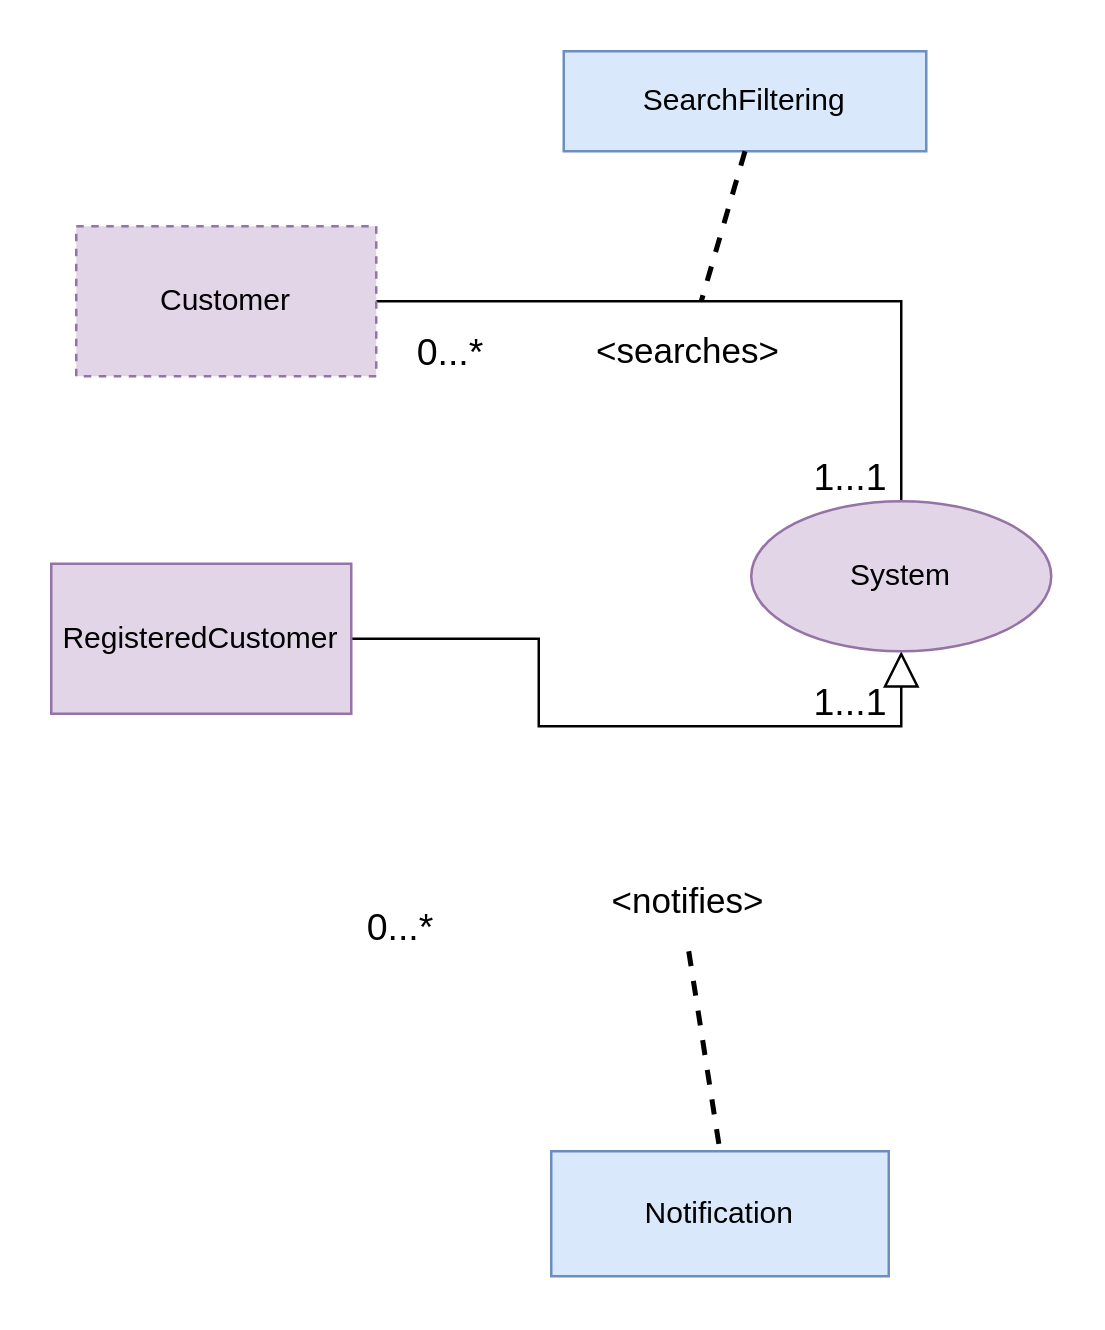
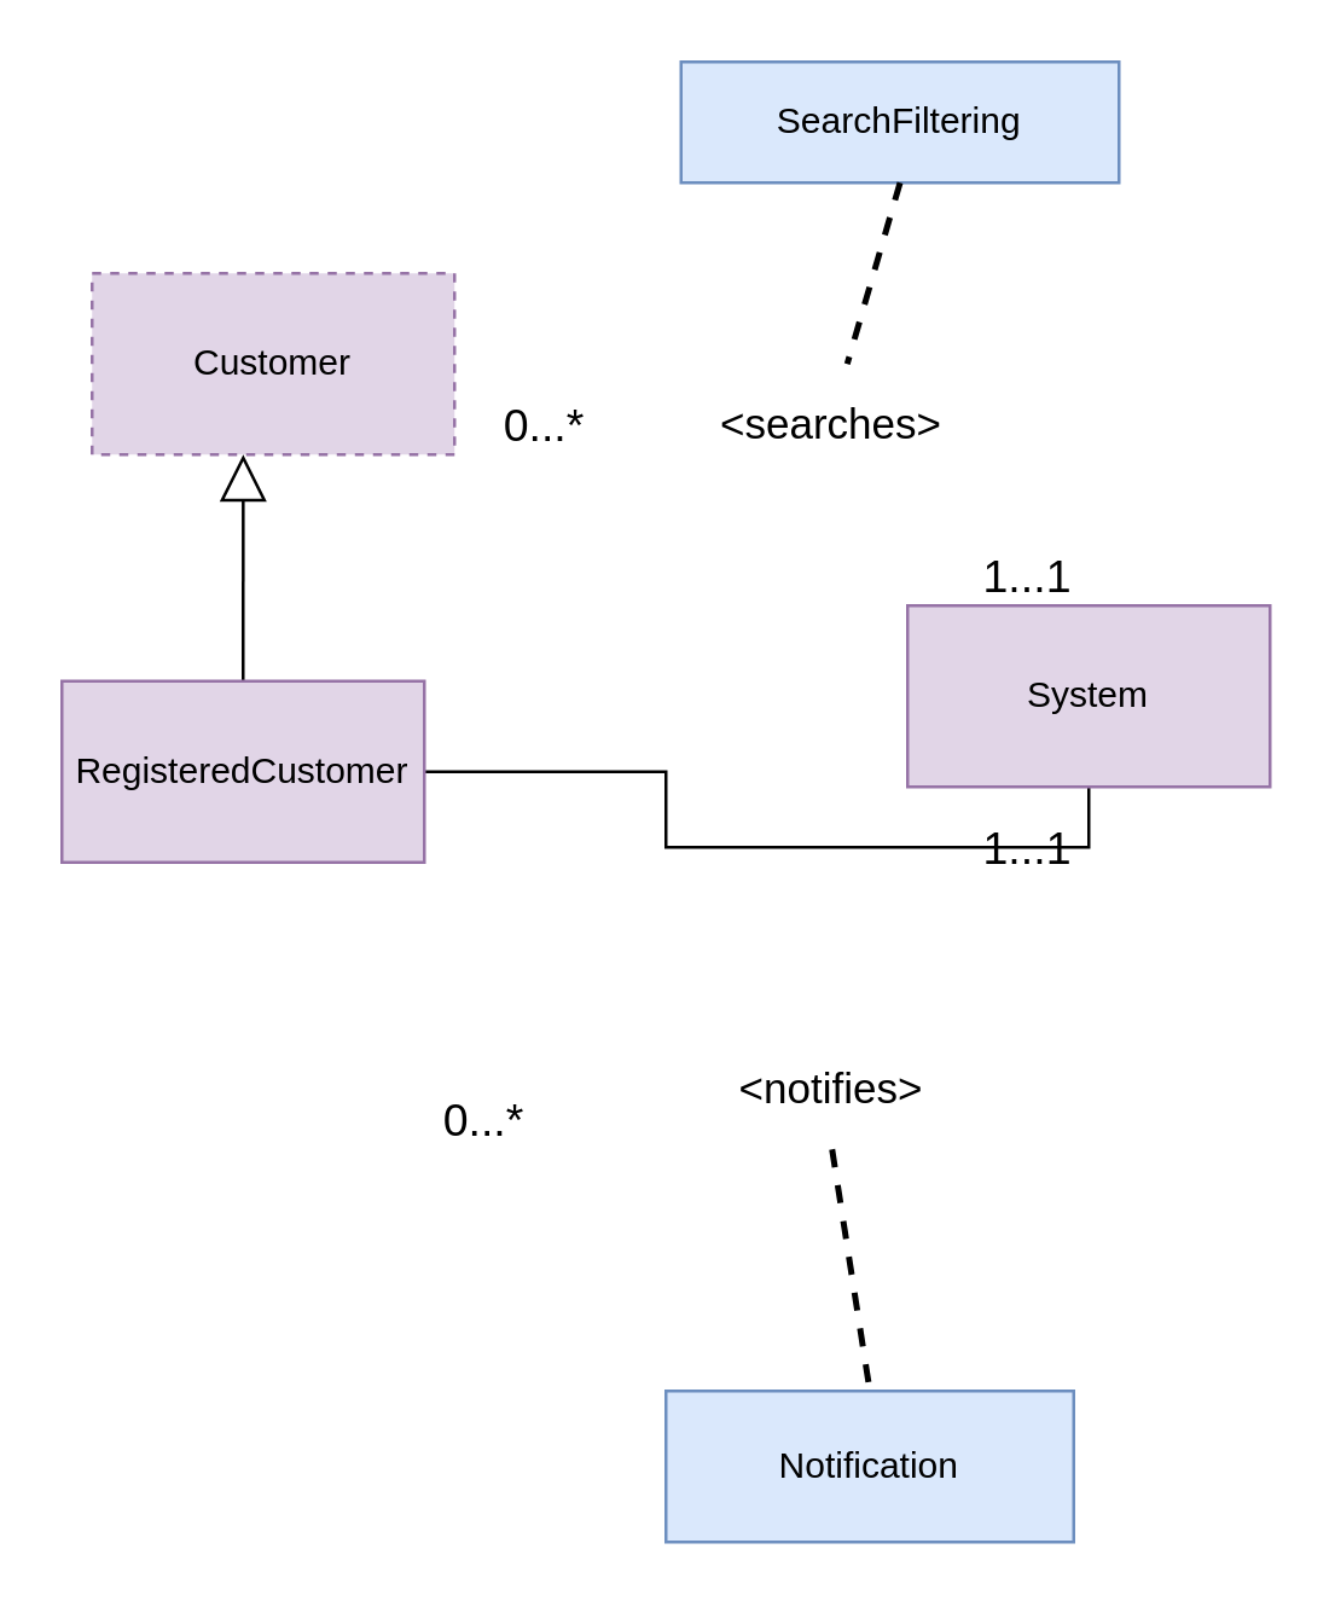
- <mxCell id="2" style="edgeStyle=orthogonalEdgeStyle;rounded=0;orthogonalLoop=1;jettySize=auto;html=1;exitX=1;exitY=0.5;exitDx=0;exitDy=0;entryX=0.5;entryY=0;entryDx=0;entryDy=0;endArrow=none;endFill=0;endSize=12;strokeWidth=1;" parent="1" source="3" target="8" edge="1"><mxGeometry relative="1" as="geometry" /></mxCell>
+ <mxCell id="5" style="rounded=0;orthogonalLoop=1;jettySize=auto;html=1;exitX=0.5;exitY=0;exitDx=0;exitDy=0;entryX=0.417;entryY=1;entryDx=0;entryDy=0;entryPerimeter=0;endArrow=block;endFill=0;strokeWidth=1;endSize=13;" parent="1" source="7" target="3" edge="1"><mxGeometry relative="1" as="geometry" /></mxCell>
- <mxCell id="8" value="System" style="ellipse;whiteSpace=wrap;html=1;fillColor=#e1d5e7;strokeColor=#9673a6;" parent="1" vertex="1"><mxGeometry x="300" y="200" width="120" height="60" as="geometry" /></mxCell>
+ <mxCell id="8" value="System" style="rounded=0;whiteSpace=wrap;html=1;fillColor=#e1d5e7;strokeColor=#9673a6;" parent="1" vertex="1"><mxGeometry x="300" y="200" width="120" height="60" as="geometry" /></mxCell>
- <mxCell id="6" style="edgeStyle=orthogonalEdgeStyle;rounded=0;orthogonalLoop=1;jettySize=auto;html=1;exitX=1;exitY=0.5;exitDx=0;exitDy=0;entryX=0.5;entryY=1;entryDx=0;entryDy=0;endArrow=block;endFill=0;endSize=12;strokeWidth=1;" parent="1" source="7" target="8" edge="1"><mxGeometry relative="1" as="geometry" /></mxCell>
+ <mxCell id="6" style="edgeStyle=orthogonalEdgeStyle;rounded=0;orthogonalLoop=1;jettySize=auto;html=1;exitX=1;exitY=0.5;exitDx=0;exitDy=0;entryX=0.5;entryY=1;entryDx=0;entryDy=0;endArrow=none;endFill=0;endSize=12;strokeWidth=1;" parent="1" source="7" target="8" edge="1"><mxGeometry relative="1" as="geometry" /></mxCell>
